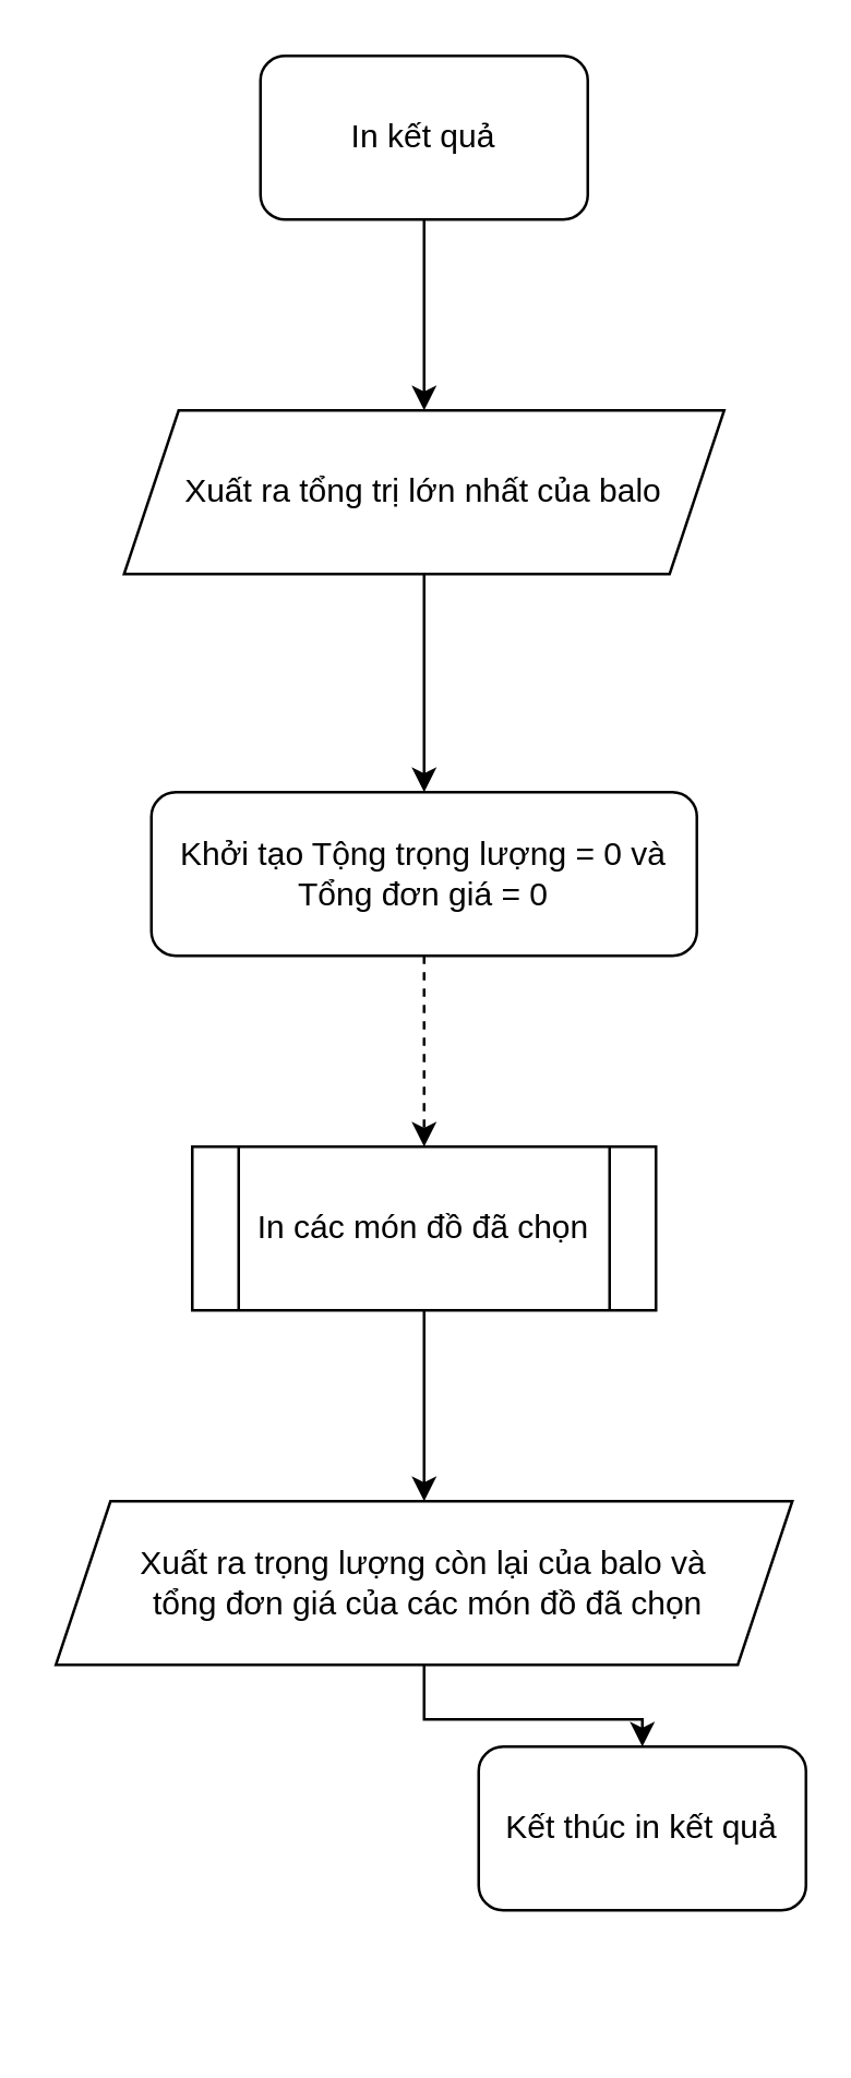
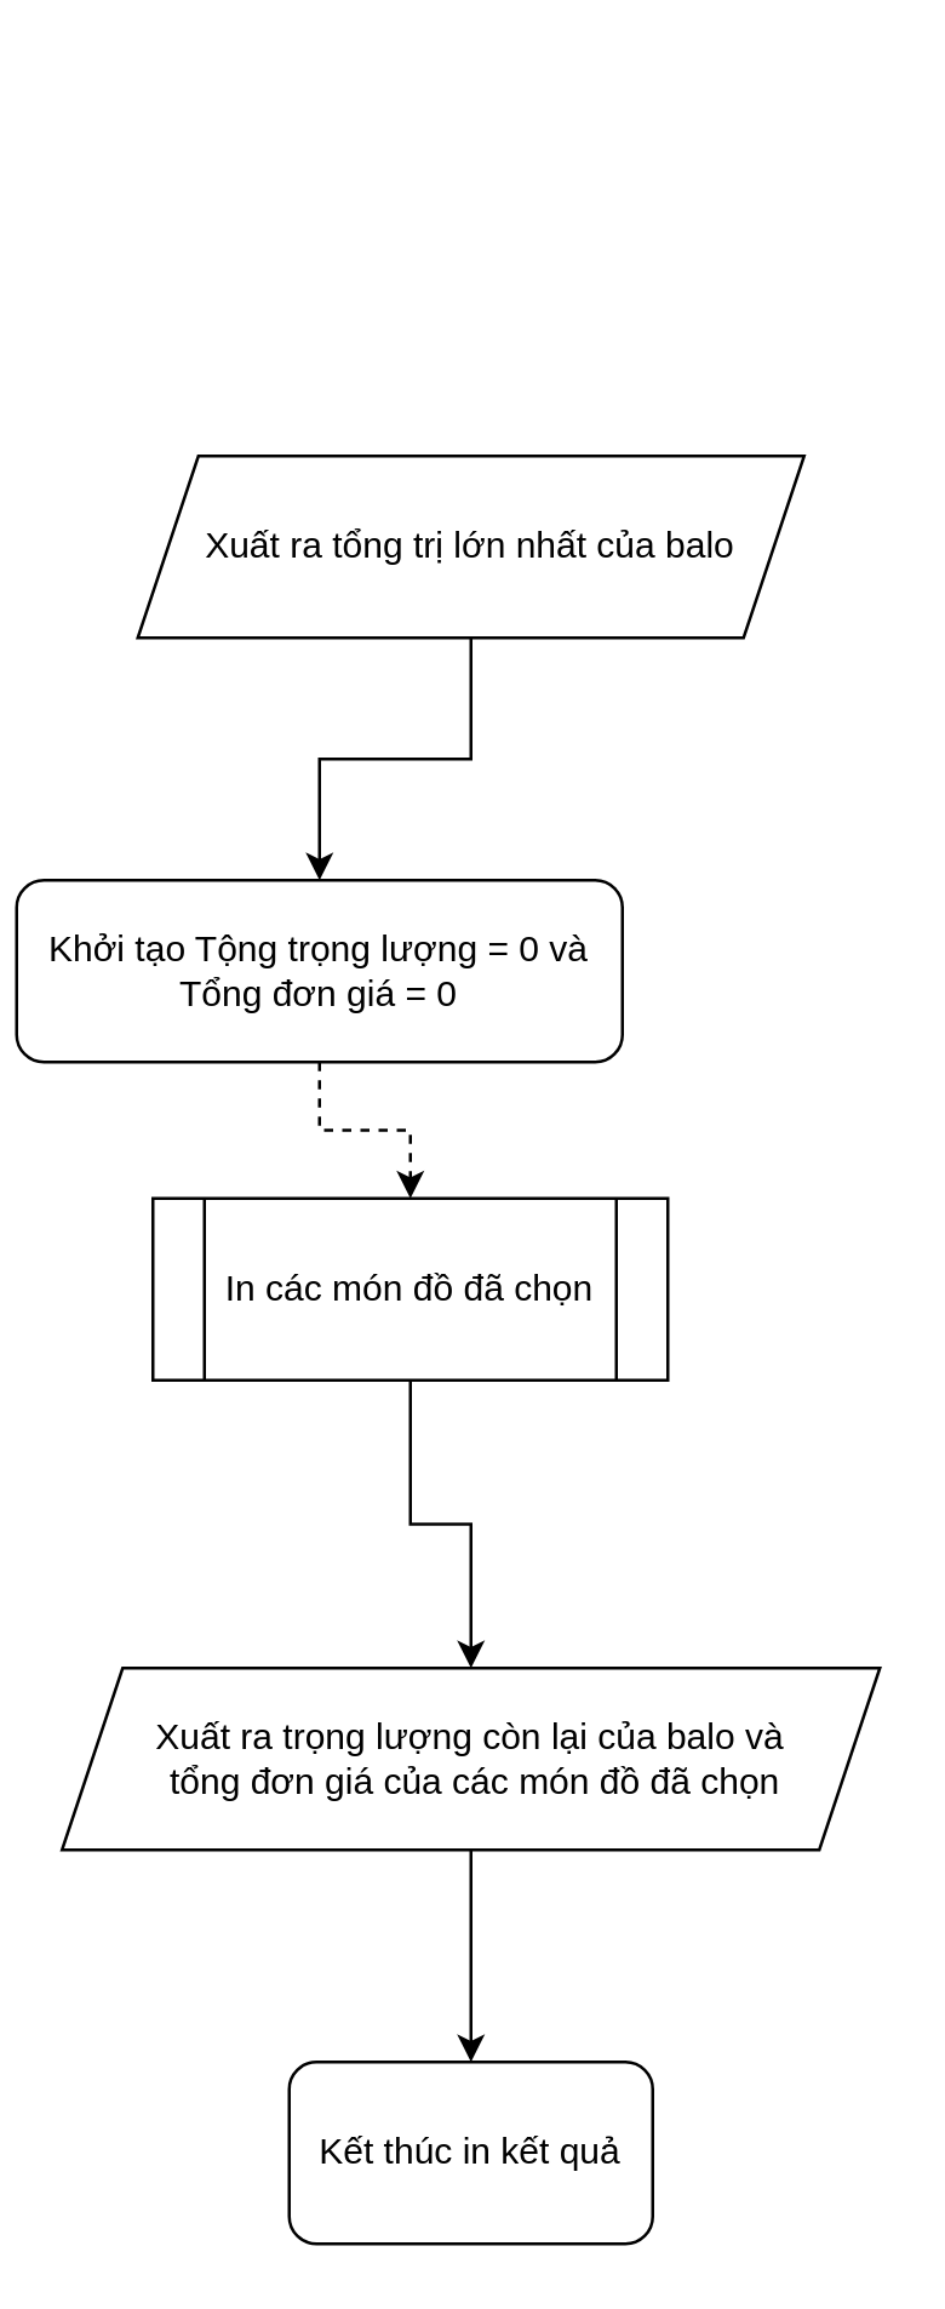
- <mxCell id="3" value="In kết quả" style="rounded=1;whiteSpace=wrap;html=1;" vertex="1" parent="1"><mxGeometry x="95" y="20" width="120" height="60" as="geometry" /></mxCell>
- <mxCell id="2" value="" style="edgeStyle=orthogonalEdgeStyle;rounded=0;orthogonalLoop=1;jettySize=auto;html=1;" edge="1" parent="1" source="3" target="5"><mxGeometry relative="1" as="geometry" /></mxCell>
- <mxCell id="7" value="Khởi tạo Tộng trọng lượng = 0 và Tổng đơn giá = 0" style="rounded=1;whiteSpace=wrap;html=1;" vertex="1" parent="1"><mxGeometry x="55" y="290" width="200" height="60" as="geometry" /></mxCell>
+ <mxCell id="7" value="Khởi tạo Tộng trọng lượng = 0 và Tổng đơn giá = 0" style="rounded=1;whiteSpace=wrap;html=1;" vertex="1" parent="1"><mxGeometry x="5" y="290" width="200" height="60" as="geometry" /></mxCell>
- <mxCell id="9" value="In các món đồ đã chọn" style="shape=process;whiteSpace=wrap;html=1;backgroundOutline=1;" vertex="1" parent="1"><mxGeometry x="70" y="420" width="170" height="60" as="geometry" /></mxCell>
+ <mxCell id="9" value="In các món đồ đã chọn" style="shape=process;whiteSpace=wrap;html=1;backgroundOutline=1;" vertex="1" parent="1"><mxGeometry x="50" y="395" width="170" height="60" as="geometry" /></mxCell>
- <mxCell id="12" value="Kết thúc in kết quả" style="rounded=1;whiteSpace=wrap;html=1;" vertex="1" parent="1"><mxGeometry x="175" y="640" width="120" height="60" as="geometry" /></mxCell>
+ <mxCell id="12" value="Kết thúc in kết quả" style="rounded=1;whiteSpace=wrap;html=1;" vertex="1" parent="1"><mxGeometry x="95" y="680" width="120" height="60" as="geometry" /></mxCell>
